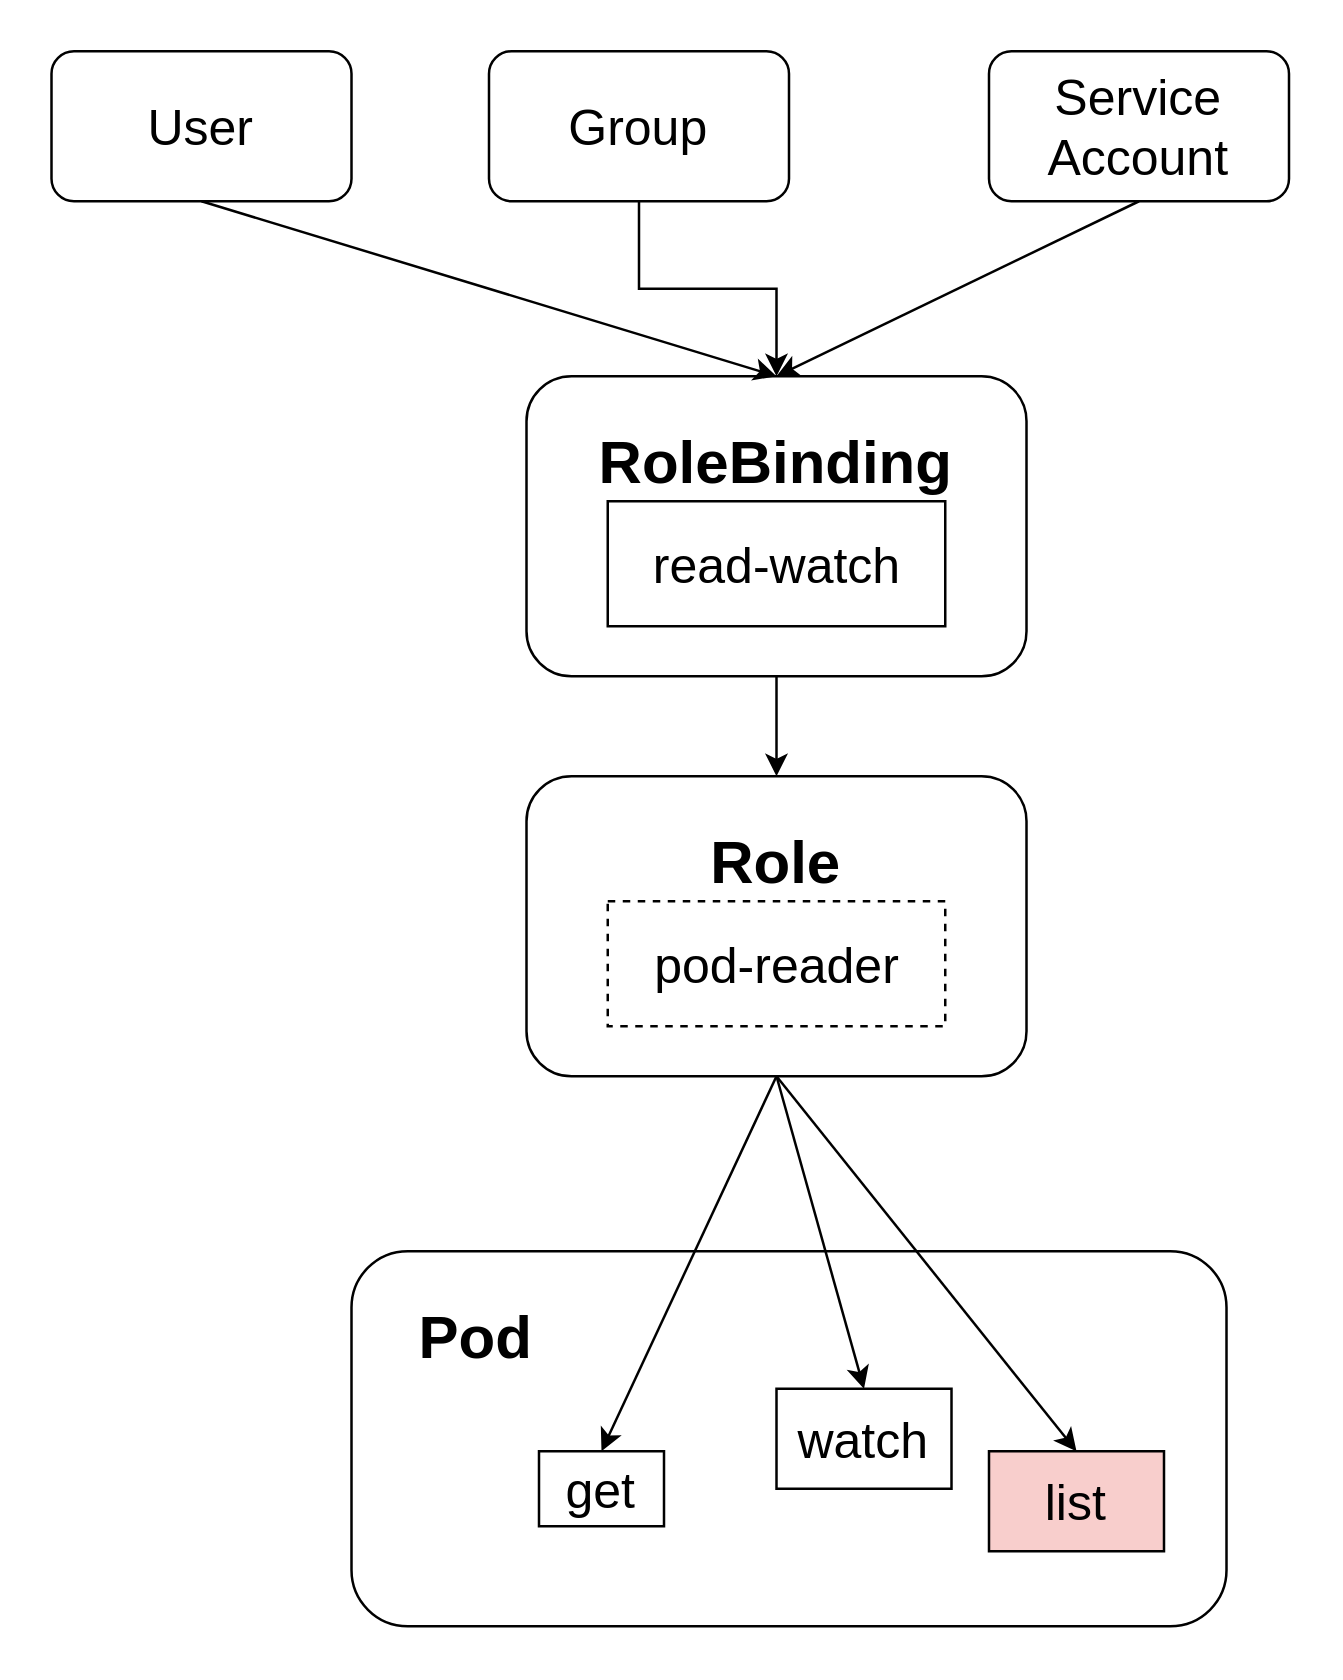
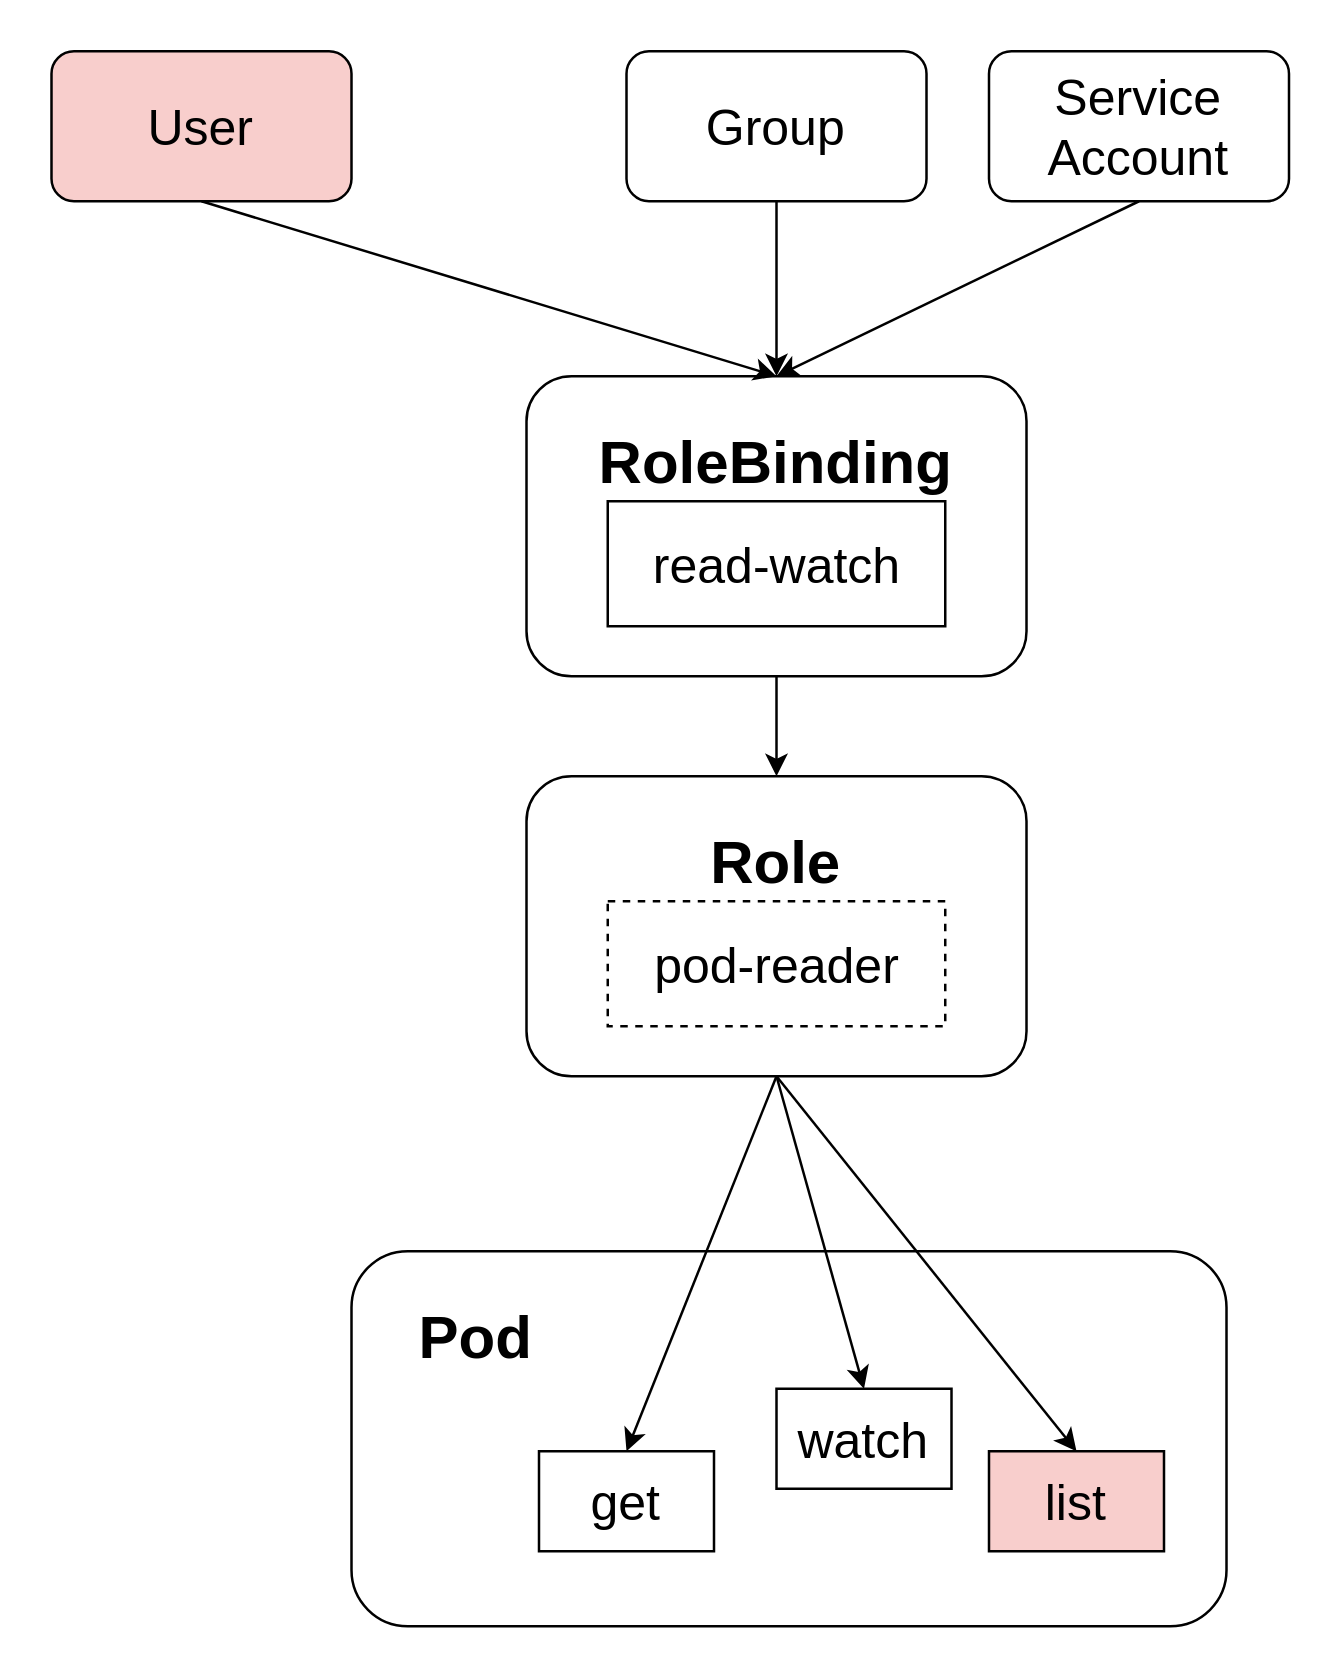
- <mxCell id="2" value="User" style="rounded=1;whiteSpace=wrap;html=1;fontSize=20;" vertex="1" parent="1"><mxGeometry x="20" y="20" width="120" height="60" as="geometry" /></mxCell>
+ <mxCell id="2" value="User" style="rounded=1;whiteSpace=wrap;html=1;fontSize=20;fillColor=#f8cecc;" vertex="1" parent="1"><mxGeometry x="20" y="20" width="120" height="60" as="geometry" /></mxCell>
- <mxCell id="4" value="Group" style="rounded=1;whiteSpace=wrap;html=1;fontSize=20;" vertex="1" parent="1"><mxGeometry x="195" y="20" width="120" height="60" as="geometry" /></mxCell>
+ <mxCell id="4" value="Group" style="rounded=1;whiteSpace=wrap;html=1;fontSize=20;" vertex="1" parent="1"><mxGeometry x="250" y="20" width="120" height="60" as="geometry" /></mxCell>
- <mxCell id="8" value="get" style="rounded=0;whiteSpace=wrap;html=1;fontSize=20;" vertex="1" parent="1"><mxGeometry x="215" y="580" width="50" height="30" as="geometry" /></mxCell>
+ <mxCell id="8" value="get" style="rounded=0;whiteSpace=wrap;html=1;fontSize=20;" vertex="1" parent="1"><mxGeometry x="215" y="580" width="70" height="40" as="geometry" /></mxCell>
